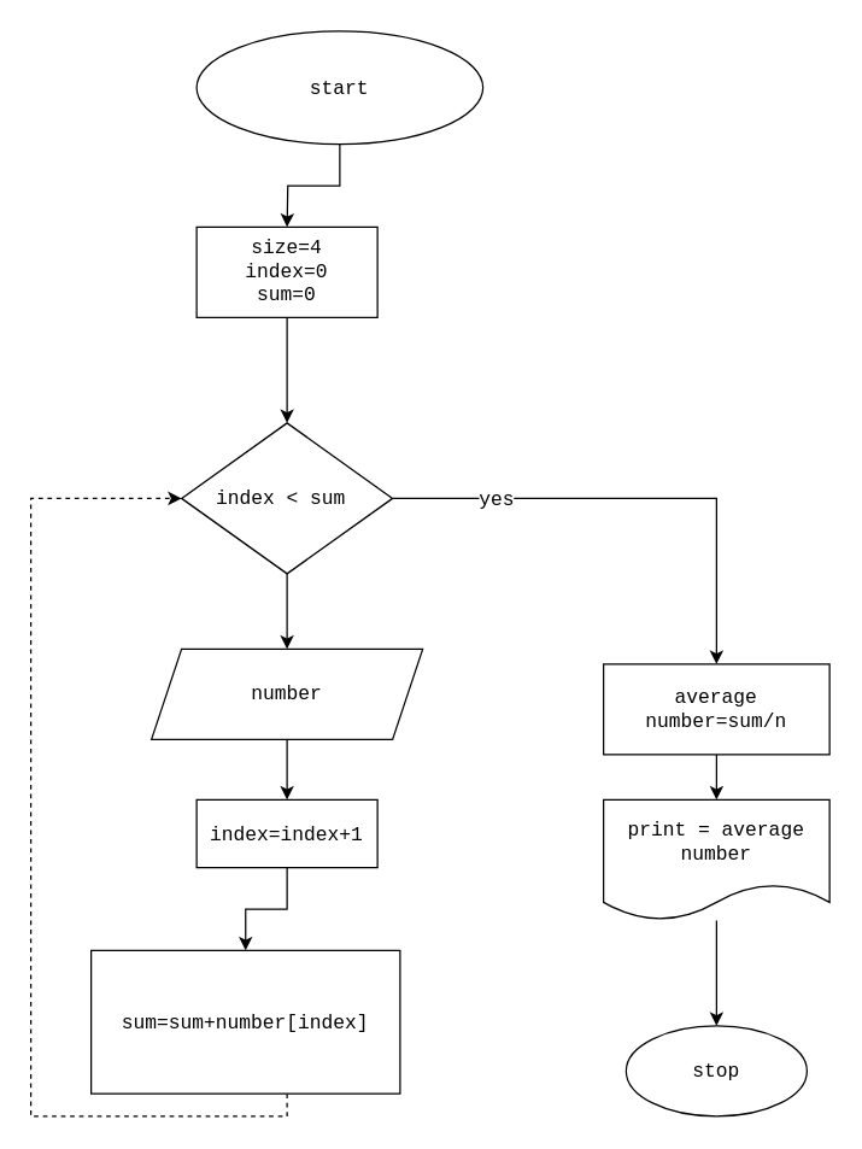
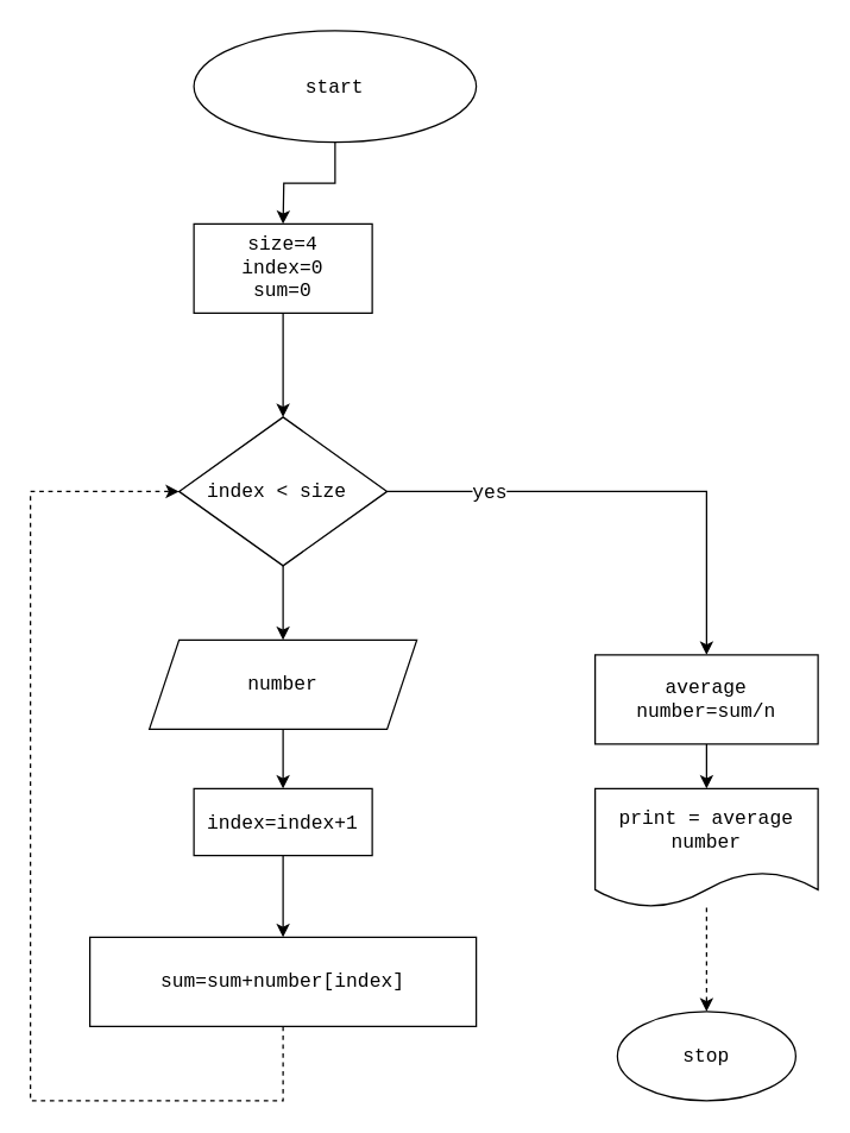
- <mxCell id="8" value="index &amp;lt; sum&amp;nbsp;" style="rhombus;whiteSpace=wrap;html=1;fontSize=13;fontFamily=Courier New;rounded=0;" vertex="1" parent="1"><mxGeometry x="120" y="280" width="140" height="100" as="geometry" /></mxCell>
+ <mxCell id="8" value="index &amp;lt; size&amp;nbsp;" style="rhombus;whiteSpace=wrap;html=1;fontSize=13;fontFamily=Courier New;rounded=0;" vertex="1" parent="1"><mxGeometry x="120" y="280" width="140" height="100" as="geometry" /></mxCell>
- <mxCell id="17" value="" style="edgeStyle=orthogonalEdgeStyle;rounded=0;orthogonalLoop=1;jettySize=auto;html=1;fontFamily=Courier New;fontSize=13;" edge="1" parent="1" source="18" target="19"><mxGeometry relative="1" as="geometry" /></mxCell>
+ <mxCell id="17" value="" style="edgeStyle=orthogonalEdgeStyle;rounded=0;orthogonalLoop=1;jettySize=auto;html=1;fontFamily=Courier New;fontSize=13;dashed=1;" edge="1" parent="1" source="18" target="19"><mxGeometry relative="1" as="geometry" /></mxCell>
- <mxCell id="16" value="sum=sum+number[index]" style="whiteSpace=wrap;html=1;fontSize=13;fontFamily=Courier New;rounded=0;" vertex="1" parent="1"><mxGeometry x="60" y="630" width="205" height="95" as="geometry" /></mxCell>
+ <mxCell id="16" value="sum=sum+number[index]" style="whiteSpace=wrap;html=1;fontSize=13;fontFamily=Courier New;rounded=0;" vertex="1" parent="1"><mxGeometry x="60" y="630" width="260" height="60" as="geometry" /></mxCell>
